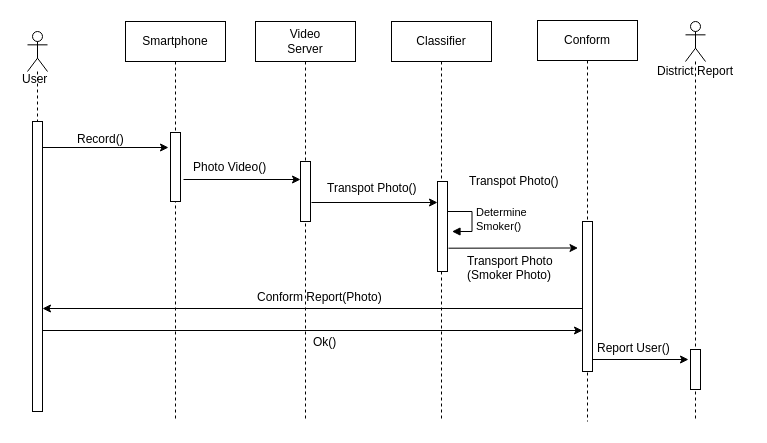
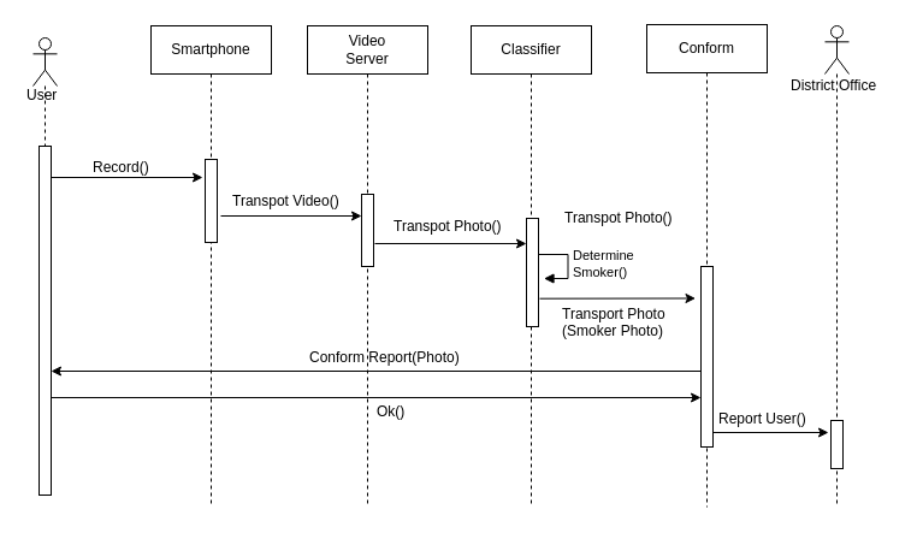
- <mxCell id="31" value="District Report" style="text;html=1;resizable=0;points=[];autosize=1;align=left;verticalAlign=top;spacingTop=-4;" parent="2" vertex="1"><mxGeometry x="635" y="41" width="90" height="20" as="geometry" /></mxCell>
+ <mxCell id="31" value="District Office" style="text;html=1;resizable=0;points=[];autosize=1;align=left;verticalAlign=top;spacingTop=-4;" parent="2" vertex="1"><mxGeometry x="635" y="41" width="90" height="20" as="geometry" /></mxCell>
- <mxCell id="15" value="Photo Video()" style="text;html=1;resizable=0;points=[];autosize=1;align=left;verticalAlign=top;spacingTop=-4;" parent="2" vertex="1"><mxGeometry x="171" y="137" width="100" height="20" as="geometry" /></mxCell>
+ <mxCell id="15" value="Transpot Video()" style="text;html=1;resizable=0;points=[];autosize=1;align=left;verticalAlign=top;spacingTop=-4;" parent="2" vertex="1"><mxGeometry x="171" y="137" width="100" height="20" as="geometry" /></mxCell>
